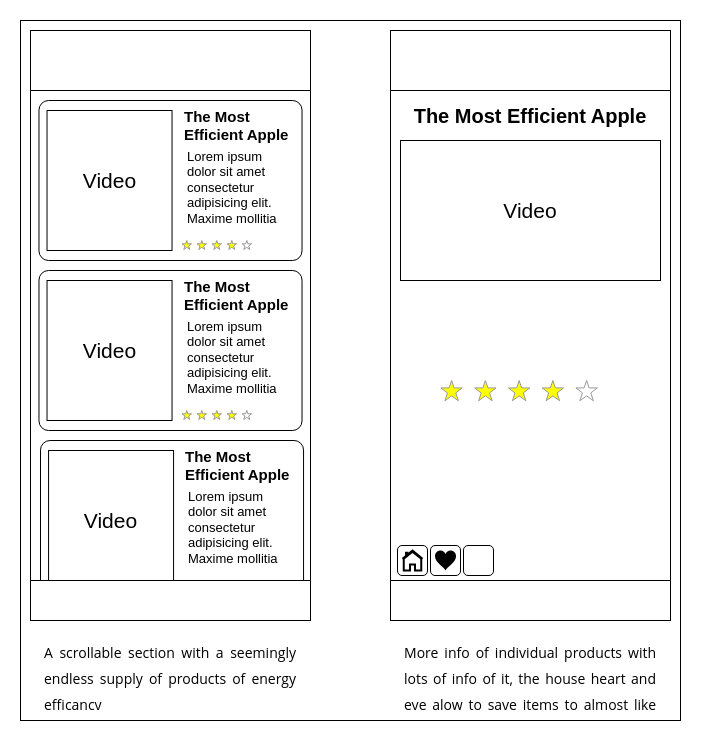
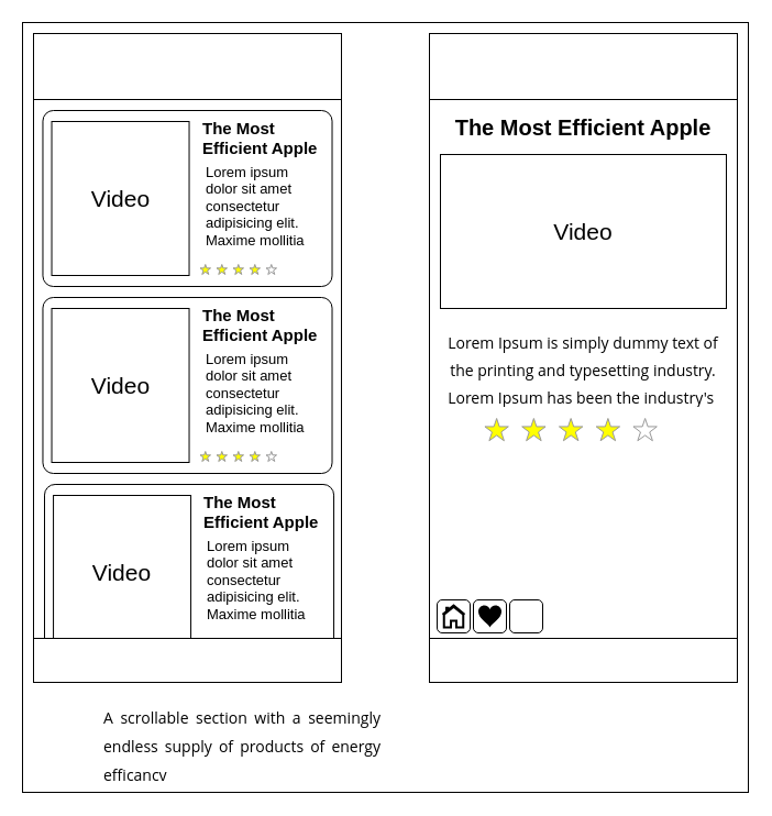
+ <mxCell id="37" value="&lt;h1 style=&quot;line-height: 40%&quot;&gt;&lt;span style=&quot;font-weight: normal&quot;&gt;&lt;span style=&quot;margin: 0px ; padding: 0px ; font-family: &amp;#34;open sans&amp;#34; , &amp;#34;arial&amp;#34; , sans-serif ; font-size: 14px ; text-align: justify ; background-color: rgb(255 , 255 , 255)&quot;&gt;Lorem Ipsum&lt;/span&gt;&lt;span style=&quot;font-family: &amp;#34;open sans&amp;#34; , &amp;#34;arial&amp;#34; , sans-serif ; font-size: 14px ; text-align: justify ; background-color: rgb(255 , 255 , 255)&quot;&gt;&amp;nbsp;&lt;/span&gt;&lt;/span&gt;&lt;span style=&quot;font-family: &amp;#34;open sans&amp;#34; , &amp;#34;arial&amp;#34; , sans-serif ; font-size: 14px ; font-weight: 400 ; text-align: justify ; background-color: rgb(255 , 255 , 255)&quot;&gt;is simply dummy text of the printing and typesetting industry. Lorem Ipsum has been the industry's&amp;nbsp;&lt;/span&gt;&lt;br&gt;&lt;/h1&gt;" style="text;html=1;strokeColor=none;fillColor=none;spacing=5;spacingTop=-32;whiteSpace=wrap;overflow=hidden;rounded=0;fontSize=20;align=center;" parent="1" vertex="1"><mxGeometry x="400.44" y="290" width="259.56" height="80" as="geometry" /></mxCell>
- <mxCell id="49" value="&lt;h1 style=&quot;text-align: justify ; line-height: 40%&quot;&gt;&lt;font face=&quot;open sans, arial, sans-serif&quot;&gt;&lt;span style=&quot;font-size: 14px ; font-weight: 400 ; background-color: rgb(255 , 255 , 255)&quot;&gt;A scrollable section with a seemingly endless supply of products of energy efficancy&lt;/span&gt;&lt;/font&gt;&lt;/h1&gt;" style="text;html=1;strokeColor=none;fillColor=none;spacing=5;spacingTop=-32;whiteSpace=wrap;overflow=hidden;rounded=0;fontSize=20;align=center;" parent="1" vertex="1"><mxGeometry x="40.22" y="630" width="259.56" height="80" as="geometry" /></mxCell>
+ <mxCell id="49" value="&lt;h1 style=&quot;text-align: justify ; line-height: 40%&quot;&gt;&lt;font face=&quot;open sans, arial, sans-serif&quot;&gt;&lt;span style=&quot;font-size: 14px ; font-weight: 400 ; background-color: rgb(255 , 255 , 255)&quot;&gt;A scrollable section with a seemingly endless supply of products of energy efficancy&lt;/span&gt;&lt;/font&gt;&lt;/h1&gt;" style="text;html=1;strokeColor=none;fillColor=none;spacing=5;spacingTop=-32;whiteSpace=wrap;overflow=hidden;rounded=0;fontSize=20;align=center;" parent="1" vertex="1"><mxGeometry x="90.22" y="630" width="259.56" height="80" as="geometry" /></mxCell>
- <mxCell id="50" value="&lt;h1 style=&quot;text-align: justify ; line-height: 40%&quot;&gt;&lt;font face=&quot;open sans, arial, sans-serif&quot;&gt;&lt;span style=&quot;font-size: 14px ; font-weight: 400 ; background-color: rgb(255 , 255 , 255)&quot;&gt;More info of individual products with lots of info of it, the house heart and eye alow to save items to almost like folders to allow grater ability of control&amp;nbsp;&lt;/span&gt;&lt;/font&gt;&lt;/h1&gt;" style="text;html=1;strokeColor=none;fillColor=none;spacing=5;spacingTop=-32;whiteSpace=wrap;overflow=hidden;rounded=0;fontSize=20;align=center;" parent="1" vertex="1"><mxGeometry x="400.22" y="630" width="259.56" height="80" as="geometry" /></mxCell>
